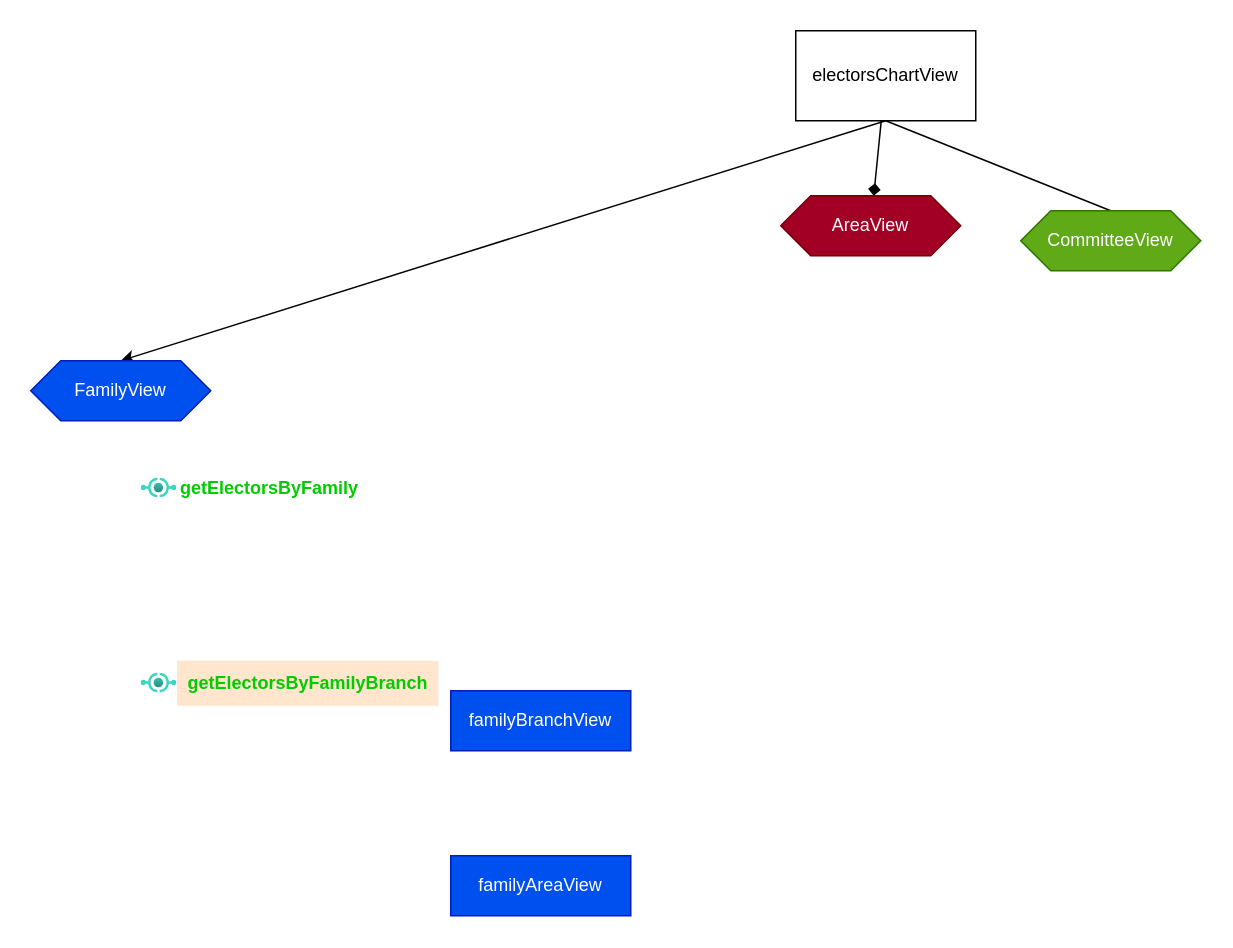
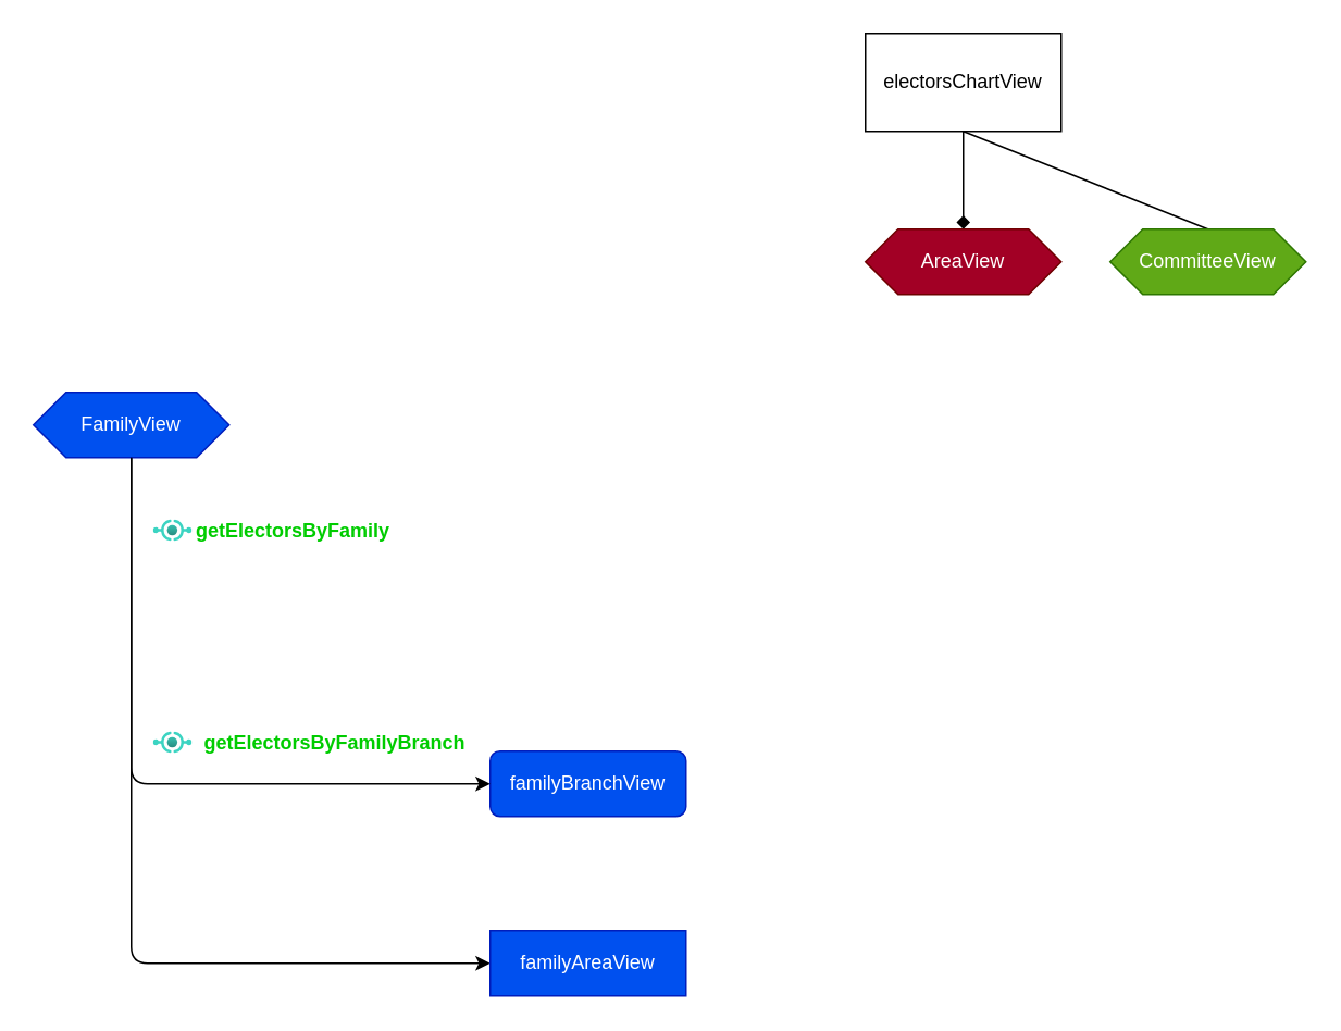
- <mxCell id="8" value="AreaView" style="shape=hexagon;perimeter=hexagonPerimeter2;whiteSpace=wrap;html=1;fixedSize=1;rounded=0;fillColor=#a20025;fontColor=#ffffff;strokeColor=#6F0000;" vertex="1" parent="1"><mxGeometry x="520" y="130" width="120" height="40" as="geometry" /></mxCell>
+ <mxCell id="8" value="AreaView" style="shape=hexagon;perimeter=hexagonPerimeter2;whiteSpace=wrap;html=1;fixedSize=1;rounded=0;fillColor=#a20025;fontColor=#ffffff;strokeColor=#6F0000;" vertex="1" parent="1"><mxGeometry x="530" y="140" width="120" height="40" as="geometry" /></mxCell>
- <mxCell id="2" value="" style="edgeStyle=none;html=1;exitX=0.5;exitY=1;exitDx=0;exitDy=0;entryX=0.5;entryY=0;entryDx=0;entryDy=0;" edge="1" parent="1" source="5" target="7"><mxGeometry relative="1" as="geometry" /></mxCell>
- <mxCell id="15" value="&lt;b&gt;getElectorsByFamilyBranch&lt;/b&gt;" style="whiteSpace=wrap;html=1;strokeColor=none;fontColor=#00CC00;fillColor=#ffe6cc;" vertex="1" parent="1"><mxGeometry x="117.58" y="440" width="174.21" height="30" as="geometry" /></mxCell>
+ <mxCell id="15" value="&lt;b&gt;getElectorsByFamilyBranch&lt;/b&gt;" style="whiteSpace=wrap;html=1;strokeColor=none;fontColor=#00CC00;" vertex="1" parent="1"><mxGeometry x="117.58" y="440" width="174.21" height="30" as="geometry" /></mxCell>
+ <mxCell id="12" style="edgeStyle=none;html=1;exitX=0.5;exitY=1;exitDx=0;exitDy=0;" edge="1" parent="1" source="7" target="10"><mxGeometry relative="1" as="geometry"><mxPoint x="360" y="190" as="sourcePoint" /><mxPoint x="245.455" y="280" as="targetPoint" /><Array as="points"><mxPoint x="80" y="290" /><mxPoint x="80" y="480" /></Array></mxGeometry></mxCell>
- <mxCell id="10" value="familyBranchView" style="whiteSpace=wrap;html=1;fillColor=#0050ef;strokeColor=#001DBC;fontColor=#ffffff;rounded=0;" vertex="1" parent="1"><mxGeometry x="300" y="460" width="120" height="40" as="geometry" /></mxCell>
+ <mxCell id="10" value="familyBranchView" style="whiteSpace=wrap;html=1;fillColor=#0050ef;strokeColor=#001DBC;fontColor=#ffffff;rounded=1;" vertex="1" parent="1"><mxGeometry x="300" y="460" width="120" height="40" as="geometry" /></mxCell>
+ <mxCell id="6" style="edgeStyle=none;html=1;entryX=0;entryY=0.5;entryDx=0;entryDy=0;exitX=0.5;exitY=1;exitDx=0;exitDy=0;" edge="1" parent="1" source="7" target="11"><mxGeometry relative="1" as="geometry"><Array as="points"><mxPoint x="80" y="290" /><mxPoint x="80" y="590" /></Array></mxGeometry></mxCell>
